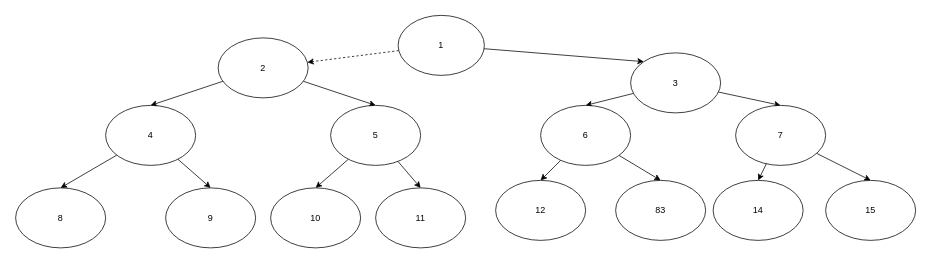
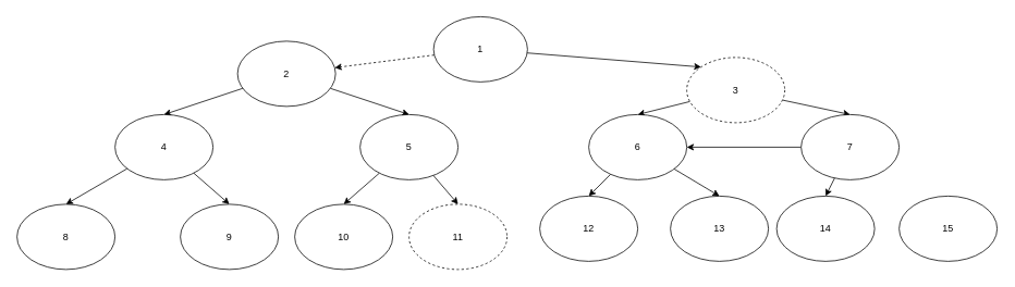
- <mxCell id="10" value="3" style="ellipse;whiteSpace=wrap;html=1;" parent="1" vertex="1"><mxGeometry x="840" y="70" width="120" height="80" as="geometry" /></mxCell>
+ <mxCell id="10" value="3" style="ellipse;whiteSpace=wrap;html=1;dashed=1;" parent="1" vertex="1"><mxGeometry x="840" y="70" width="120" height="80" as="geometry" /></mxCell>
- <mxCell id="21" style="edgeStyle=none;html=1;entryX=0.5;entryY=0;entryDx=0;entryDy=0;" parent="1" source="22" target="30" edge="1"><mxGeometry relative="1" as="geometry" /></mxCell>
+ <mxCell id="21" style="edgeStyle=none;html=1;" parent="1" source="22" target="19" edge="1"><mxGeometry relative="1" as="geometry" /></mxCell>
- <mxCell id="28" value="83" style="ellipse;whiteSpace=wrap;html=1;" parent="1" vertex="1"><mxGeometry x="820" y="240" width="120" height="80" as="geometry" /></mxCell>
+ <mxCell id="28" value="13" style="ellipse;whiteSpace=wrap;html=1;" parent="1" vertex="1"><mxGeometry x="820" y="240" width="120" height="80" as="geometry" /></mxCell>
- <mxCell id="26" value="11" style="ellipse;whiteSpace=wrap;html=1;" parent="1" vertex="1"><mxGeometry x="500" y="250" width="120" height="80" as="geometry" /></mxCell>
+ <mxCell id="26" value="11" style="ellipse;whiteSpace=wrap;html=1;dashed=1;" parent="1" vertex="1"><mxGeometry x="500" y="250" width="120" height="80" as="geometry" /></mxCell>
